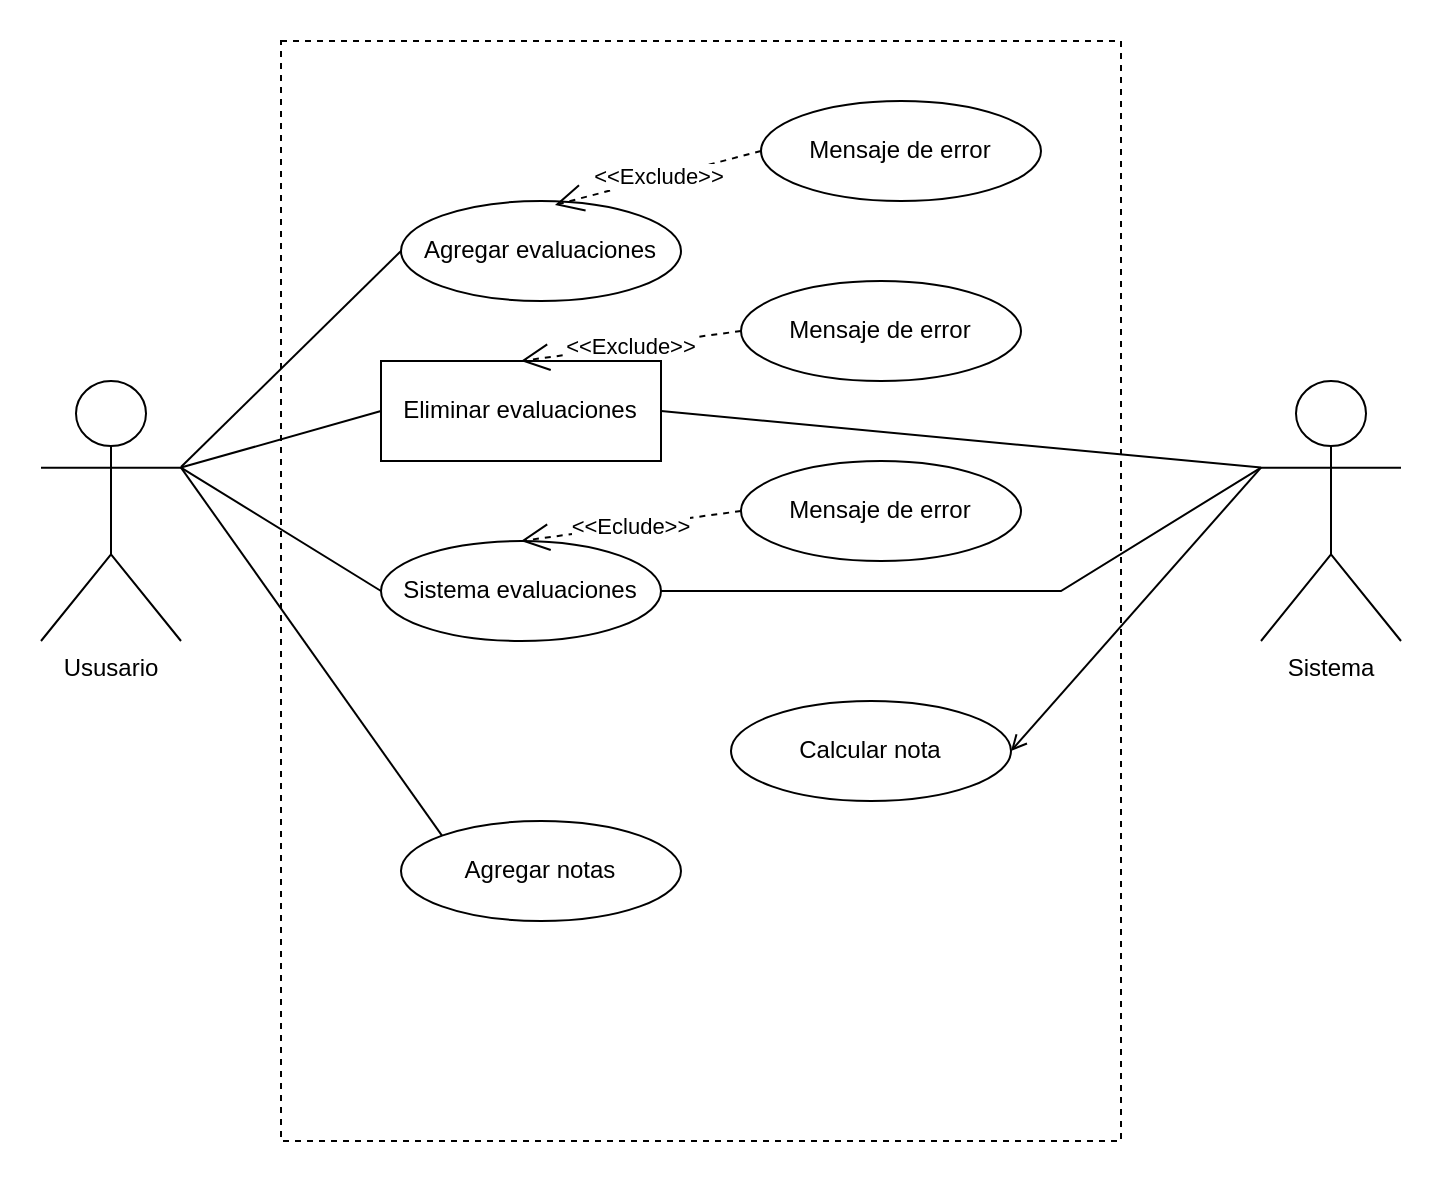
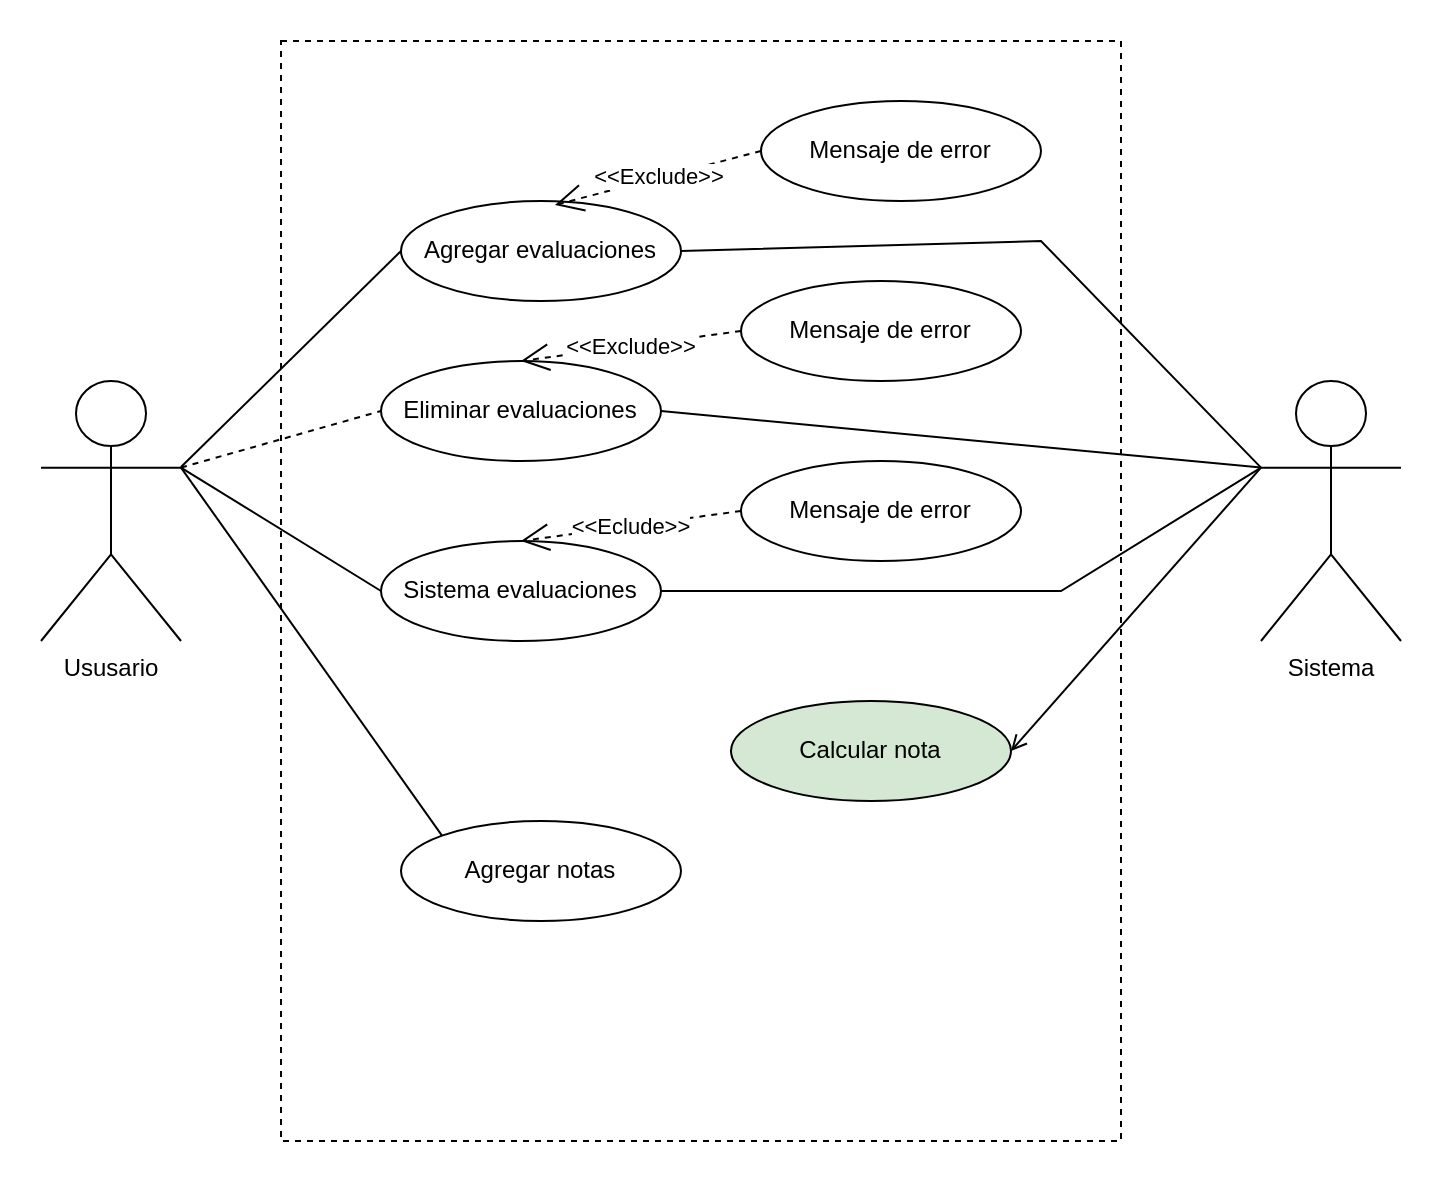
+ <mxCell id="3" style="edgeStyle=none;rounded=0;orthogonalLoop=1;jettySize=auto;html=1;exitX=0;exitY=0.333;exitDx=0;exitDy=0;exitPerimeter=0;entryX=1;entryY=0.5;entryDx=0;entryDy=0;endArrow=none;endFill=0;" edge="1" parent="1" source="7" target="13"><mxGeometry relative="1" as="geometry"><Array as="points"><mxPoint x="520" y="120" /></Array></mxGeometry></mxCell>
- <mxCell id="15" value="Eliminar evaluaciones" style="whiteSpace=wrap;html=1;rounded=0;" vertex="1" parent="1"><mxGeometry x="190" y="180" width="140" height="50" as="geometry" /></mxCell>
+ <mxCell id="15" value="Eliminar evaluaciones" style="ellipse;whiteSpace=wrap;html=1;" vertex="1" parent="1"><mxGeometry x="190" y="180" width="140" height="50" as="geometry" /></mxCell>
- <mxCell id="9" style="edgeStyle=none;rounded=0;orthogonalLoop=1;jettySize=auto;html=1;exitX=1;exitY=0.333;exitDx=0;exitDy=0;exitPerimeter=0;entryX=0;entryY=0.5;entryDx=0;entryDy=0;endArrow=none;endFill=0;" edge="1" parent="1" source="12" target="15"><mxGeometry relative="1" as="geometry" /></mxCell>
+ <mxCell id="9" style="edgeStyle=none;rounded=0;orthogonalLoop=1;jettySize=auto;html=1;exitX=1;exitY=0.333;exitDx=0;exitDy=0;exitPerimeter=0;entryX=0;entryY=0.5;entryDx=0;entryDy=0;endArrow=none;endFill=0;dashed=1;" edge="1" parent="1" source="12" target="15"><mxGeometry relative="1" as="geometry" /></mxCell>
- <mxCell id="17" value="Calcular nota" style="ellipse;whiteSpace=wrap;html=1;strokeColor=#000000;" vertex="1" parent="1"><mxGeometry x="365" y="350" width="140" height="50" as="geometry" /></mxCell>
+ <mxCell id="17" value="Calcular nota" style="ellipse;whiteSpace=wrap;html=1;strokeColor=#000000;fillColor=#d5e8d4;" vertex="1" parent="1"><mxGeometry x="365" y="350" width="140" height="50" as="geometry" /></mxCell>
